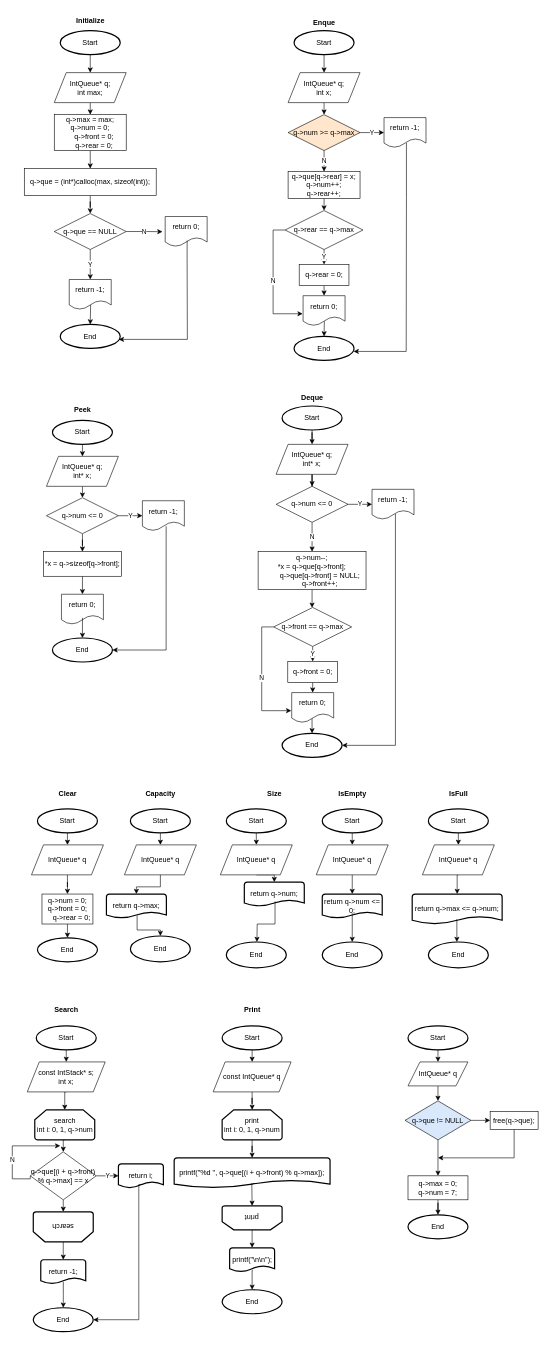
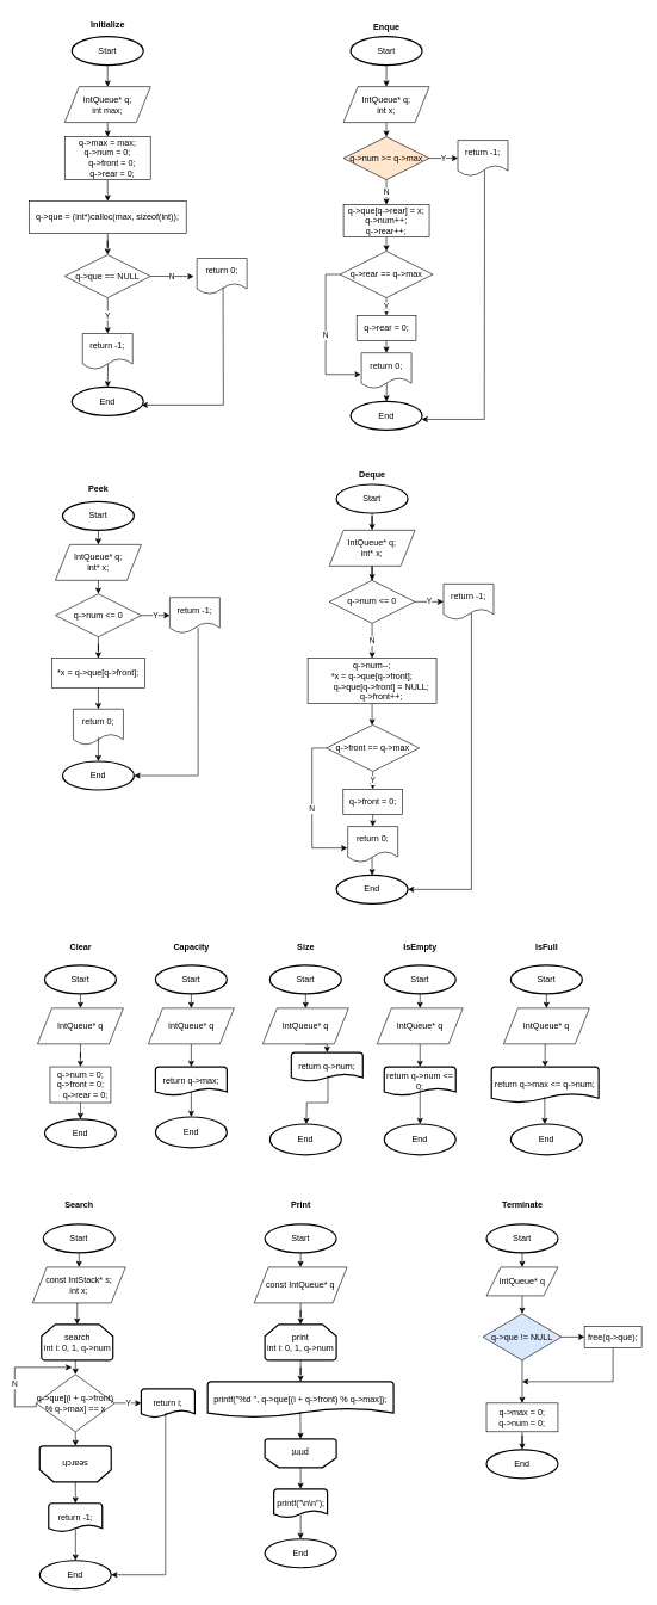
- <mxCell id="57" value="*x = q-&amp;gt;sizeof[q-&amp;gt;front];" style="rounded=0;whiteSpace=wrap;html=1;" vertex="1" parent="1"><mxGeometry x="72" y="919" width="130" height="41" as="geometry" /></mxCell>
+ <mxCell id="57" value="*x = q-&amp;gt;que[q-&amp;gt;front];" style="rounded=0;whiteSpace=wrap;html=1;" vertex="1" parent="1"><mxGeometry x="72" y="919" width="130" height="41" as="geometry" /></mxCell>
- <mxCell id="72" value="Size" style="text;align=center;fontStyle=1;verticalAlign=middle;spacingLeft=3;spacingRight=3;strokeColor=none;rotatable=0;points=[[0,0.5],[1,0.5]];portConstraint=eastwest;html=1;" vertex="1" parent="1"><mxGeometry x="417" y="1310" width="80" height="26" as="geometry" /></mxCell>
+ <mxCell id="72" value="Size" style="text;align=center;fontStyle=1;verticalAlign=middle;spacingLeft=3;spacingRight=3;strokeColor=none;rotatable=0;points=[[0,0.5],[1,0.5]];portConstraint=eastwest;html=1;" vertex="1" parent="1"><mxGeometry x="387" y="1310" width="80" height="26" as="geometry" /></mxCell>
- <mxCell id="89" value="return q-&amp;gt;max;" style="strokeWidth=2;html=1;shape=mxgraph.flowchart.document2;whiteSpace=wrap;size=0.25;" vertex="1" parent="1"><mxGeometry x="177" y="1490" width="100" height="40" as="geometry" /></mxCell>
+ <mxCell id="89" value="return q-&amp;gt;max;" style="strokeWidth=2;html=1;shape=mxgraph.flowchart.document2;whiteSpace=wrap;size=0.25;" vertex="1" parent="1"><mxGeometry x="217" y="1490" width="100" height="40" as="geometry" /></mxCell>
+ <mxCell id="104" value="Terminate" style="text;align=center;fontStyle=1;verticalAlign=middle;spacingLeft=3;spacingRight=3;strokeColor=none;rotatable=0;points=[[0,0.5],[1,0.5]];portConstraint=eastwest;html=1;" vertex="1" parent="1"><mxGeometry x="690" y="1670" width="80" height="26" as="geometry" /></mxCell>
- <mxCell id="144" value="&lt;div&gt;q-&amp;gt;max = 0;&lt;/div&gt;&lt;div&gt;q-&amp;gt;num = 7;&lt;span style=&quot;&quot;&gt;&lt;/span&gt;&lt;/div&gt;" style="rounded=0;whiteSpace=wrap;html=1;" vertex="1" parent="1"><mxGeometry x="680" y="1960" width="100" height="40" as="geometry" /></mxCell>
+ <mxCell id="144" value="&lt;div&gt;q-&amp;gt;max = 0;&lt;/div&gt;&lt;div&gt;q-&amp;gt;num = 0;&lt;span style=&quot;&quot;&gt;&lt;/span&gt;&lt;/div&gt;" style="rounded=0;whiteSpace=wrap;html=1;" vertex="1" parent="1"><mxGeometry x="680" y="1960" width="100" height="40" as="geometry" /></mxCell>
